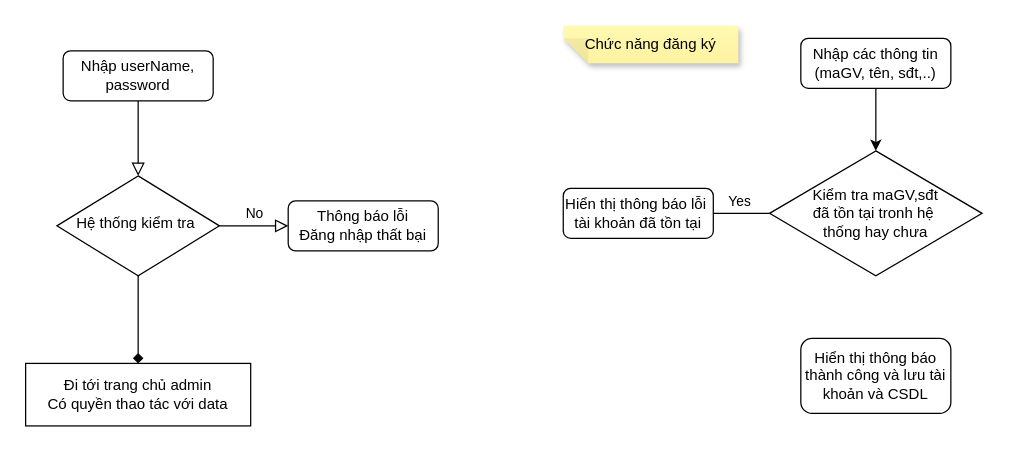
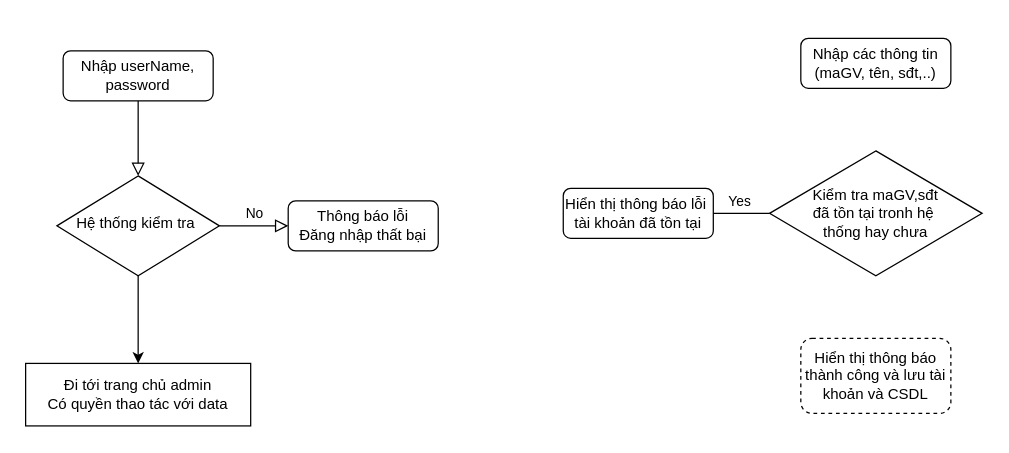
- <mxCell id="9" value="Chức năng đăng ký" style="shape=note;whiteSpace=wrap;html=1;backgroundOutline=1;fontColor=#000000;darkOpacity=0.05;fillColor=#FFF9B2;strokeColor=none;fillStyle=solid;direction=west;gradientDirection=north;gradientColor=#FFF2A1;shadow=1;size=20;pointerEvents=1;" vertex="1" parent="1"><mxGeometry x="450" y="20" width="140" height="30" as="geometry" /></mxCell>
- <mxCell id="16" value="" style="endArrow=classic;html=1;rounded=0;exitX=0.5;exitY=1;exitDx=0;exitDy=0;entryX=0.5;entryY=0;entryDx=0;entryDy=0;" edge="1" parent="1" source="10" target="11"><mxGeometry width="50" height="50" relative="1" as="geometry"><mxPoint x="530" y="220" as="sourcePoint" /><mxPoint x="580" y="170" as="targetPoint" /></mxGeometry></mxCell>
- <mxCell id="8" value="" style="endArrow=diamond;html=1;rounded=0;exitX=0.5;exitY=1;exitDx=0;exitDy=0;entryX=0.5;entryY=0;entryDx=0;entryDy=0;" edge="1" parent="1" source="5" target="7"><mxGeometry width="50" height="50" relative="1" as="geometry"><mxPoint x="410" y="270" as="sourcePoint" /><mxPoint x="460" y="220" as="targetPoint" /></mxGeometry></mxCell>
+ <mxCell id="8" value="" style="endArrow=classic;html=1;rounded=0;exitX=0.5;exitY=1;exitDx=0;exitDy=0;entryX=0.5;entryY=0;entryDx=0;entryDy=0;" edge="1" parent="1" source="5" target="7"><mxGeometry width="50" height="50" relative="1" as="geometry"><mxPoint x="410" y="270" as="sourcePoint" /><mxPoint x="460" y="220" as="targetPoint" /></mxGeometry></mxCell>
- <mxCell id="13" value="Hiển thị thông báo thành công và lưu tài khoản và CSDL" style="rounded=1;whiteSpace=wrap;html=1;" vertex="1" parent="1"><mxGeometry x="640" y="270" width="120" height="60" as="geometry" /></mxCell>
+ <mxCell id="13" value="Hiển thị thông báo thành công và lưu tài khoản và CSDL" style="rounded=1;whiteSpace=wrap;html=1;dashed=1;" vertex="1" parent="1"><mxGeometry x="640" y="270" width="120" height="60" as="geometry" /></mxCell>
